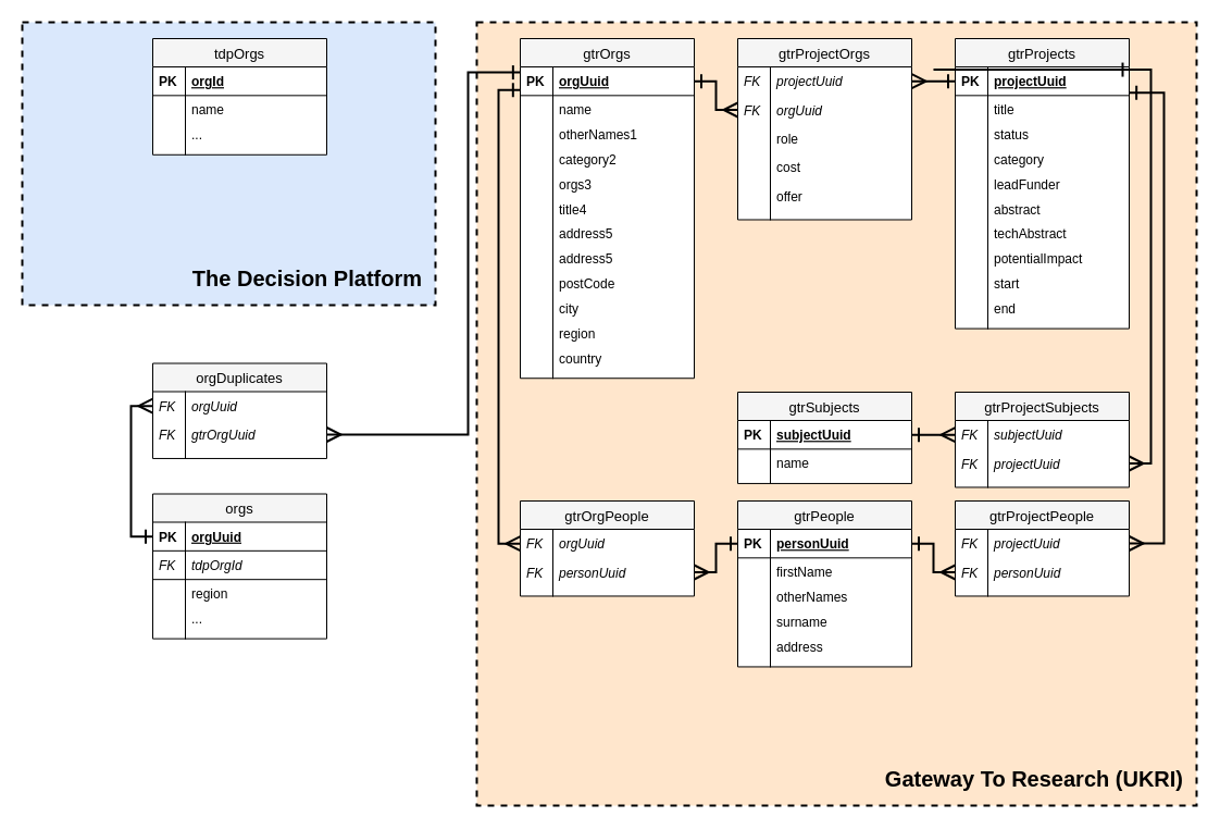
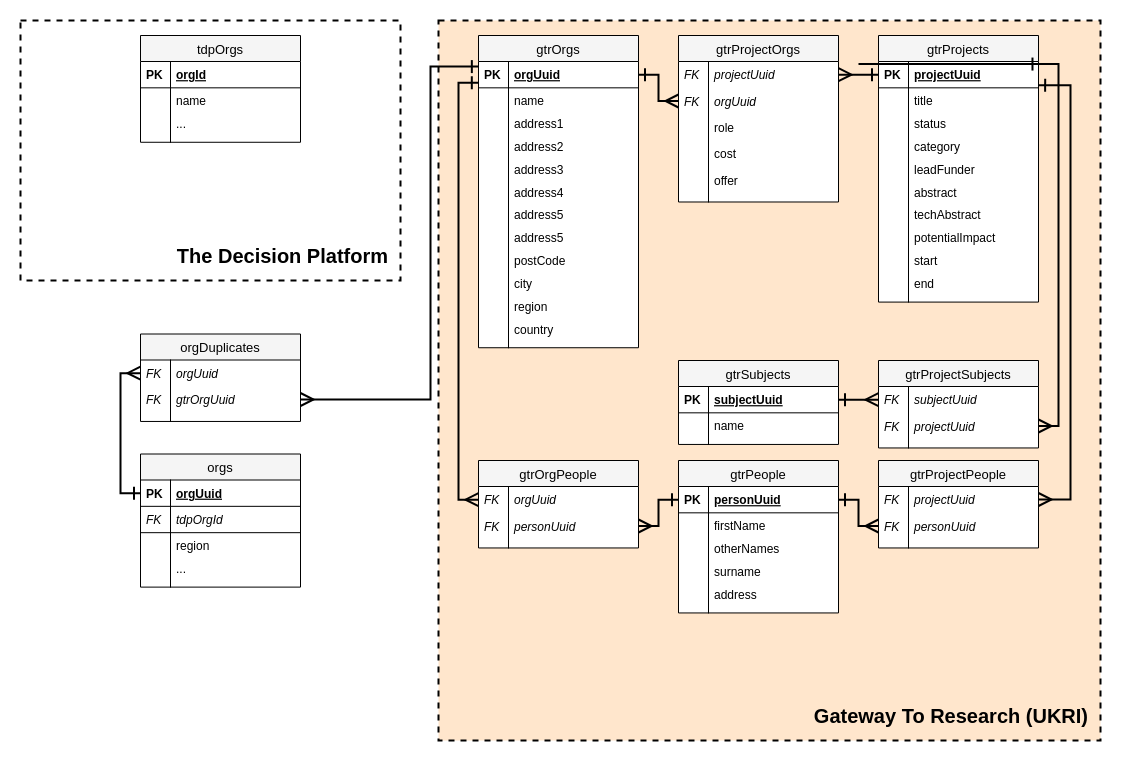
- <mxCell id="8" value="otherNames1&#10;" style="shape=partialRectangle;top=0;left=0;right=0;bottom=0;align=left;verticalAlign=top;fillColor=none;spacingLeft=34;spacingRight=4;overflow=hidden;rotatable=0;points=[[0,0.5],[1,0.5]];portConstraint=eastwest;dropTarget=0;" parent="3" vertex="1"><mxGeometry y="75.171" width="160" height="22.829" as="geometry" /></mxCell>
+ <mxCell id="8" value="address1&#10;" style="shape=partialRectangle;top=0;left=0;right=0;bottom=0;align=left;verticalAlign=top;fillColor=none;spacingLeft=34;spacingRight=4;overflow=hidden;rotatable=0;points=[[0,0.5],[1,0.5]];portConstraint=eastwest;dropTarget=0;" parent="3" vertex="1"><mxGeometry y="75.171" width="160" height="22.829" as="geometry" /></mxCell>
- <mxCell id="10" value="category2" style="shape=partialRectangle;top=0;left=0;right=0;bottom=0;align=left;verticalAlign=top;fillColor=none;spacingLeft=34;spacingRight=4;overflow=hidden;rotatable=0;points=[[0,0.5],[1,0.5]];portConstraint=eastwest;dropTarget=0;" parent="3" vertex="1"><mxGeometry y="98" width="160" height="22.829" as="geometry" /></mxCell>
+ <mxCell id="10" value="address2" style="shape=partialRectangle;top=0;left=0;right=0;bottom=0;align=left;verticalAlign=top;fillColor=none;spacingLeft=34;spacingRight=4;overflow=hidden;rotatable=0;points=[[0,0.5],[1,0.5]];portConstraint=eastwest;dropTarget=0;" parent="3" vertex="1"><mxGeometry y="98" width="160" height="22.829" as="geometry" /></mxCell>
- <mxCell id="114" value="The Decision Platform" style="rounded=0;whiteSpace=wrap;html=1;strokeColor=#000000;fontColor=#000000;align=right;verticalAlign=bottom;fontSize=20;fontStyle=1;spacingBottom=10;spacingRight=10;strokeWidth=2;perimeterSpacing=0;dashed=1;fillColor=#dae8fc;" parent="1" vertex="1"><mxGeometry x="20" y="20" width="380" height="260" as="geometry" /></mxCell>
+ <mxCell id="114" value="The Decision Platform" style="rounded=0;whiteSpace=wrap;html=1;strokeColor=#000000;fontColor=#000000;align=right;verticalAlign=bottom;fontSize=20;fontStyle=1;spacingBottom=10;spacingRight=10;strokeWidth=2;perimeterSpacing=0;dashed=1;" parent="1" vertex="1"><mxGeometry x="20" y="20" width="380" height="260" as="geometry" /></mxCell>
- <mxCell id="12" value="orgs3" style="shape=partialRectangle;top=0;left=0;right=0;bottom=0;align=left;verticalAlign=top;fillColor=none;spacingLeft=34;spacingRight=4;overflow=hidden;rotatable=0;points=[[0,0.5],[1,0.5]];portConstraint=eastwest;dropTarget=0;" parent="3" vertex="1"><mxGeometry y="120.829" width="160" height="22.829" as="geometry" /></mxCell>
+ <mxCell id="12" value="address3" style="shape=partialRectangle;top=0;left=0;right=0;bottom=0;align=left;verticalAlign=top;fillColor=none;spacingLeft=34;spacingRight=4;overflow=hidden;rotatable=0;points=[[0,0.5],[1,0.5]];portConstraint=eastwest;dropTarget=0;" parent="3" vertex="1"><mxGeometry y="120.829" width="160" height="22.829" as="geometry" /></mxCell>
- <mxCell id="14" value="title4" style="shape=partialRectangle;top=0;left=0;right=0;bottom=0;align=left;verticalAlign=top;fillColor=none;spacingLeft=34;spacingRight=4;overflow=hidden;rotatable=0;points=[[0,0.5],[1,0.5]];portConstraint=eastwest;dropTarget=0;" parent="3" vertex="1"><mxGeometry y="143.659" width="160" height="22.829" as="geometry" /></mxCell>
+ <mxCell id="14" value="address4" style="shape=partialRectangle;top=0;left=0;right=0;bottom=0;align=left;verticalAlign=top;fillColor=none;spacingLeft=34;spacingRight=4;overflow=hidden;rotatable=0;points=[[0,0.5],[1,0.5]];portConstraint=eastwest;dropTarget=0;" parent="3" vertex="1"><mxGeometry y="143.659" width="160" height="22.829" as="geometry" /></mxCell>
